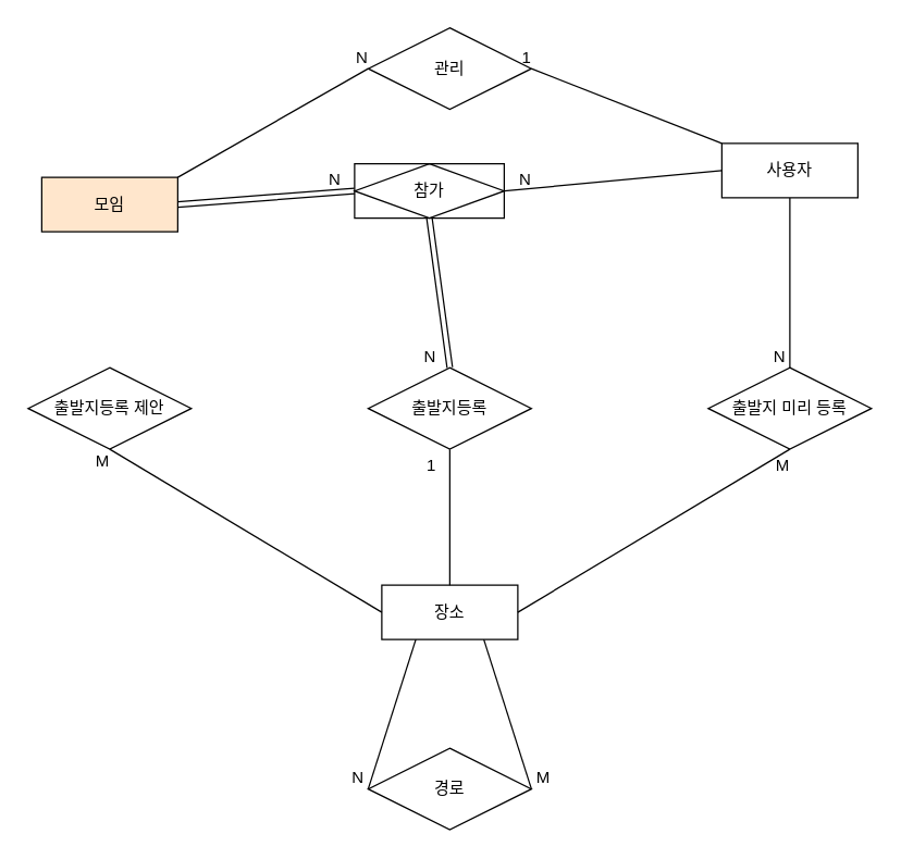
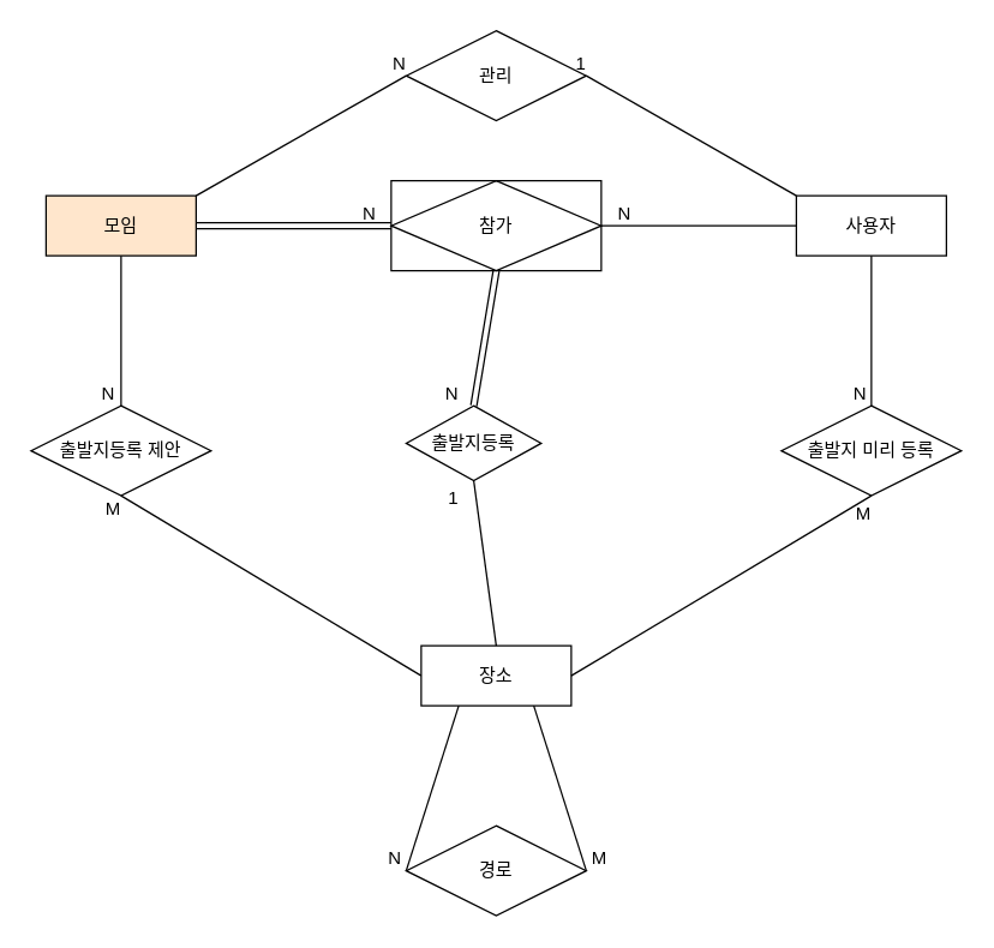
- <mxCell id="3" value="사용자" style="whiteSpace=wrap;html=1;align=center;" vertex="1" parent="1"><mxGeometry x="530" y="105" width="100" height="40" as="geometry" /></mxCell>
+ <mxCell id="3" value="사용자" style="whiteSpace=wrap;html=1;align=center;" vertex="1" parent="1"><mxGeometry x="530" y="130" width="100" height="40" as="geometry" /></mxCell>
- <mxCell id="5" value="참가" style="shape=associativeEntity;whiteSpace=wrap;html=1;align=center;" vertex="1" parent="1"><mxGeometry x="260" y="120" width="110" height="40" as="geometry" /></mxCell>
+ <mxCell id="5" value="참가" style="shape=associativeEntity;whiteSpace=wrap;html=1;align=center;" vertex="1" parent="1"><mxGeometry x="260" y="120" width="140" height="60" as="geometry" /></mxCell>
+ <mxCell id="27" value="" style="endArrow=none;html=1;rounded=0;exitX=0.5;exitY=1;exitDx=0;exitDy=0;entryX=0.5;entryY=0;entryDx=0;entryDy=0;" edge="1" parent="1" source="2" target="7"><mxGeometry relative="1" as="geometry"><mxPoint x="140" y="220" as="sourcePoint" /><mxPoint x="300" y="220" as="targetPoint" /></mxGeometry></mxCell>
+ <mxCell id="28" value="N" style="resizable=0;html=1;align=right;verticalAlign=bottom;" connectable="0" vertex="1" parent="27"><mxGeometry x="1" relative="1" as="geometry"><mxPoint x="-4" as="offset" /></mxGeometry></mxCell>
- <mxCell id="6" value="출발지등록" style="shape=rhombus;perimeter=rhombusPerimeter;whiteSpace=wrap;html=1;align=center;" vertex="1" parent="1"><mxGeometry x="270" y="270" width="120" height="60" as="geometry" /></mxCell>
+ <mxCell id="6" value="출발지등록" style="shape=rhombus;perimeter=rhombusPerimeter;whiteSpace=wrap;html=1;align=center;" vertex="1" parent="1"><mxGeometry x="270" y="270" width="90" height="50" as="geometry" /></mxCell>
